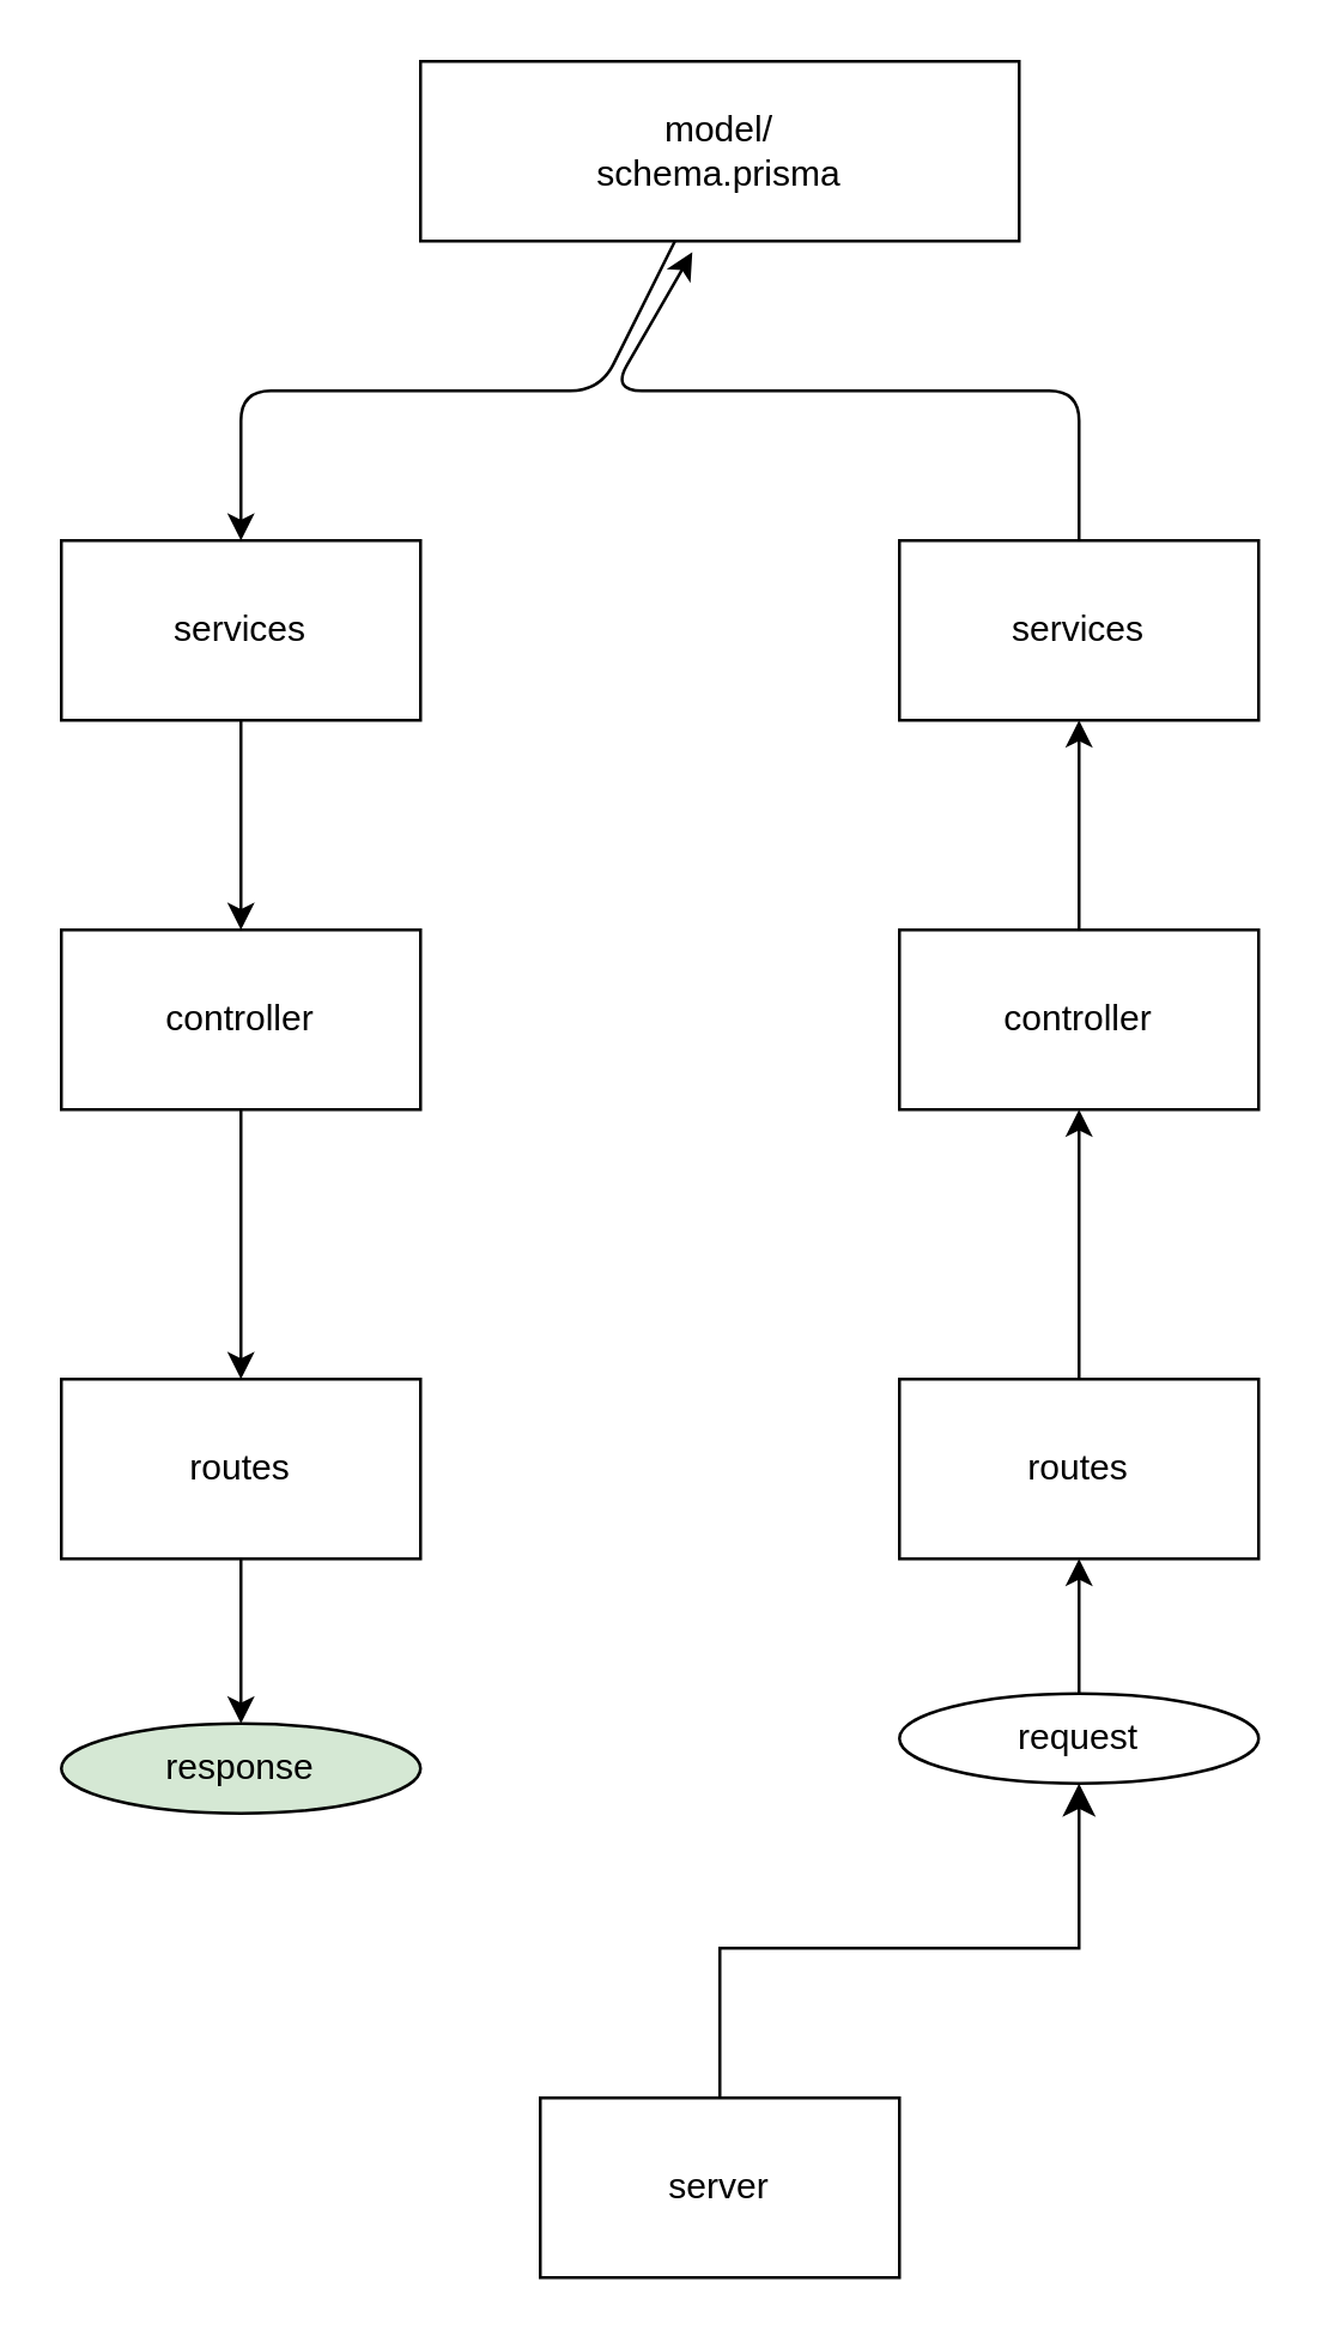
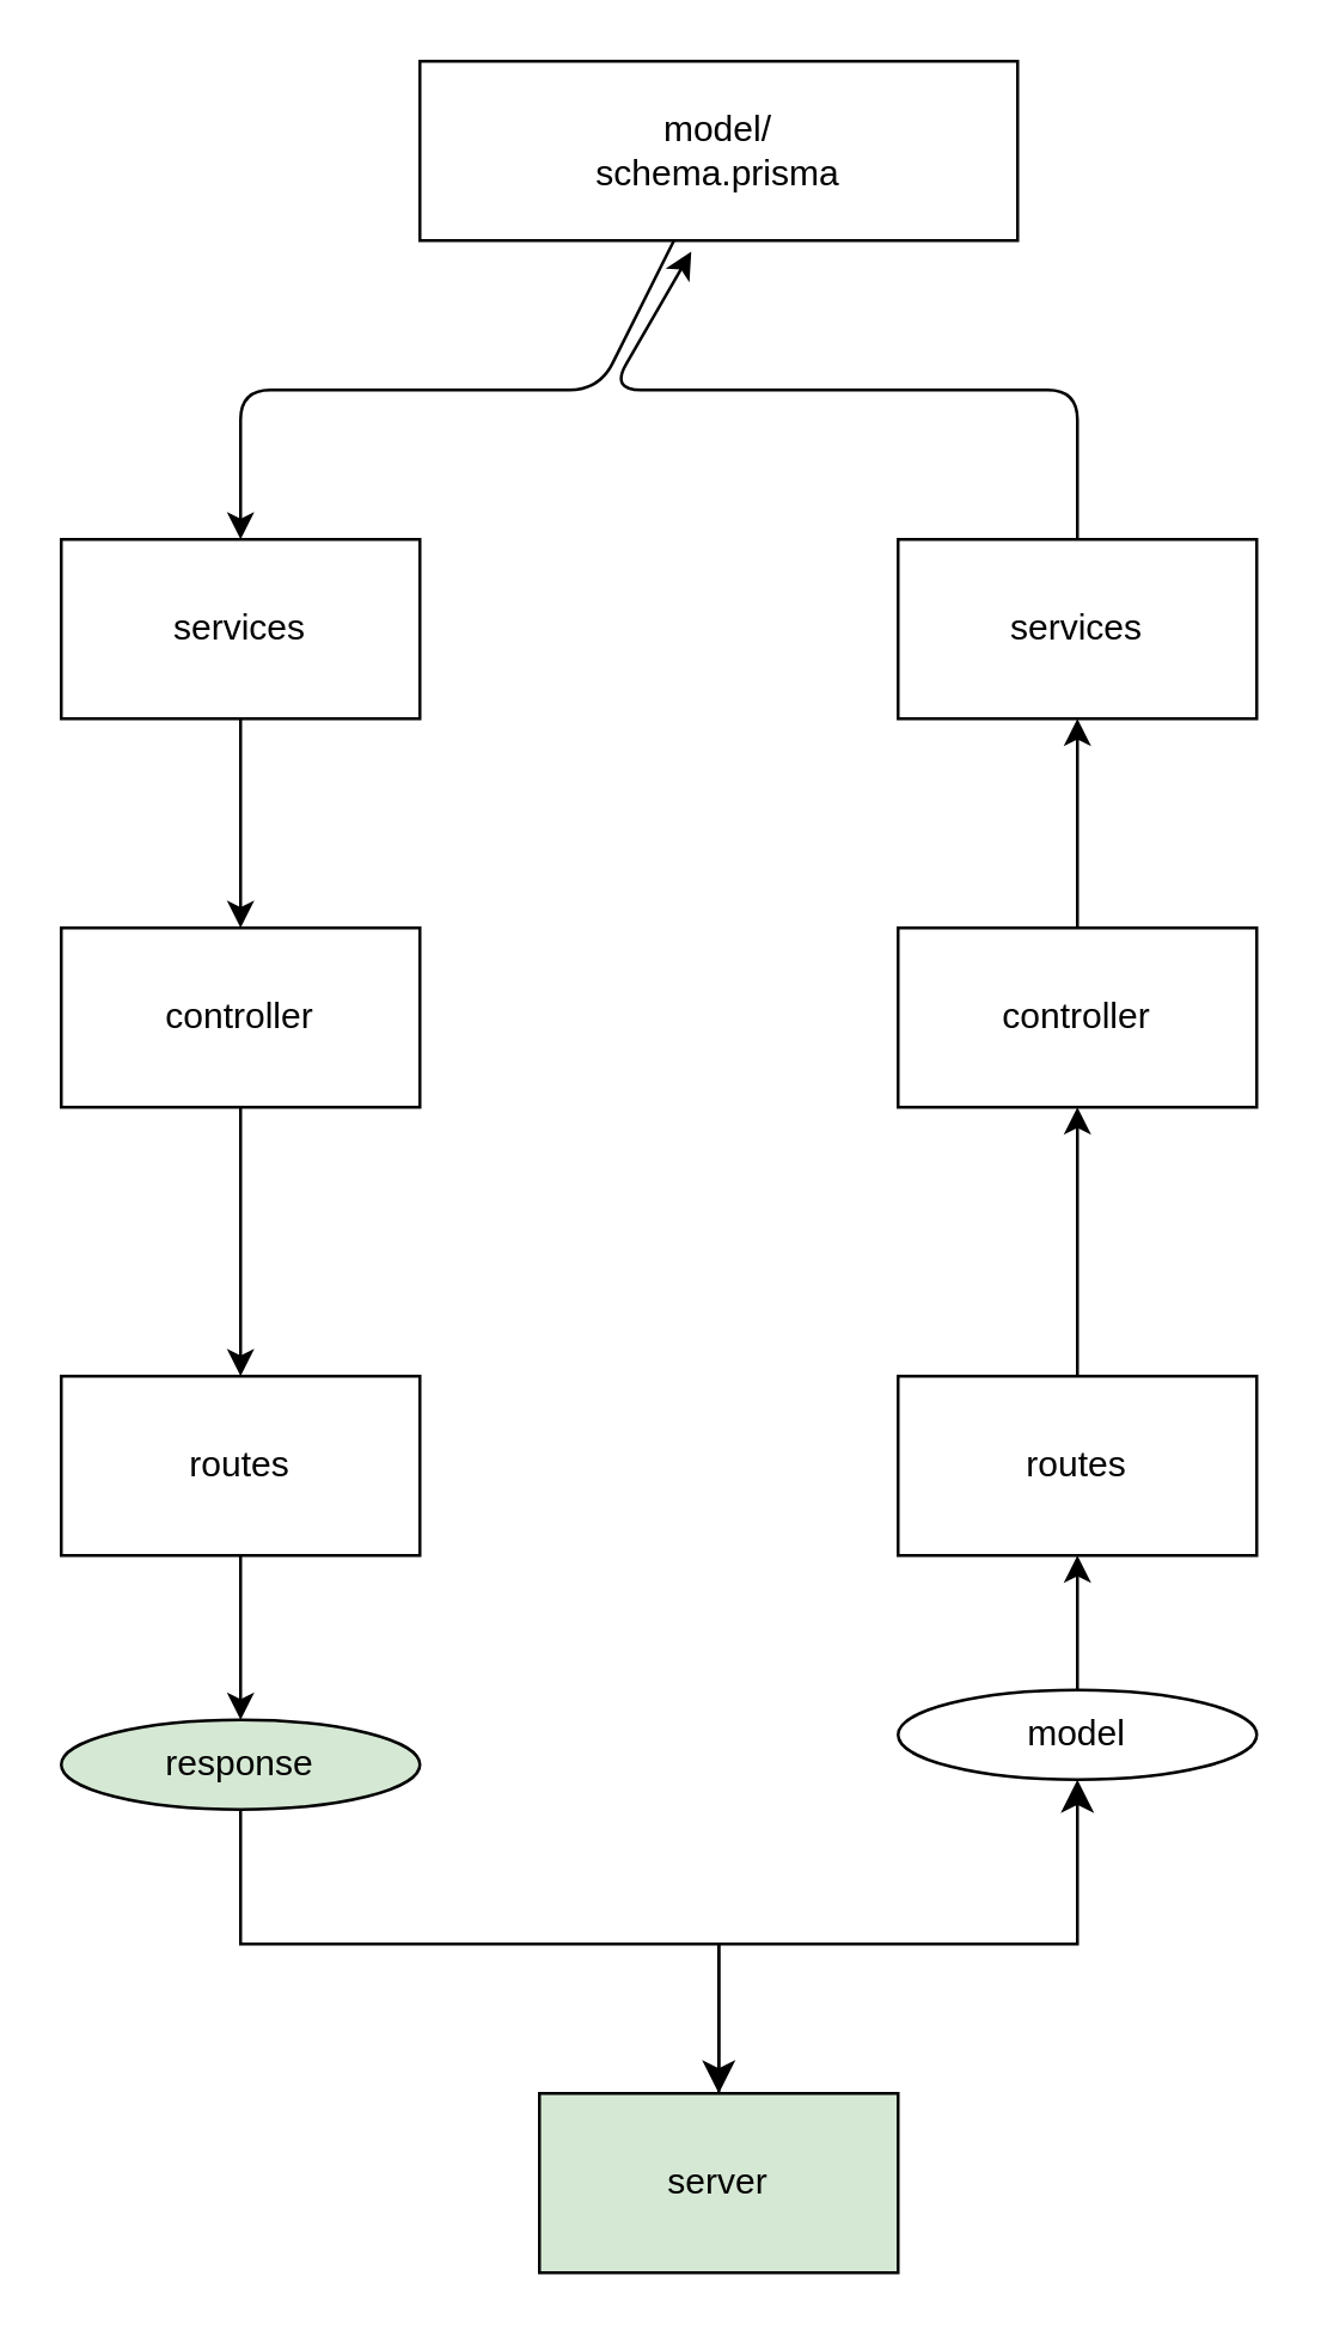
- <mxCell id="18" value="request" style="ellipse;whiteSpace=wrap;html=1;" vertex="1" parent="1"><mxGeometry x="300" y="565" width="120" height="30" as="geometry" /></mxCell>
+ <mxCell id="18" value="model" style="ellipse;whiteSpace=wrap;html=1;" vertex="1" parent="1"><mxGeometry x="300" y="565" width="120" height="30" as="geometry" /></mxCell>
+ <mxCell id="20" value="" style="edgeStyle=segmentEdgeStyle;endArrow=classic;html=1;curved=0;rounded=0;endSize=8;startSize=8;entryX=0.5;entryY=0;entryDx=0;entryDy=0;exitX=0.5;exitY=1;exitDx=0;exitDy=0;" edge="1" parent="1" source="19" target="16"><mxGeometry width="50" height="50" relative="1" as="geometry"><mxPoint x="80" y="610" as="sourcePoint" /><mxPoint x="190" y="670" as="targetPoint" /><Array as="points"><mxPoint x="80" y="650" /><mxPoint x="240" y="650" /></Array></mxGeometry></mxCell>
- <mxCell id="16" value="server" style="rounded=0;whiteSpace=wrap;html=1;" vertex="1" parent="1"><mxGeometry x="180" y="700" width="120" height="60" as="geometry" /></mxCell>
+ <mxCell id="16" value="server" style="rounded=0;whiteSpace=wrap;html=1;fillColor=#d5e8d4;" vertex="1" parent="1"><mxGeometry x="180" y="700" width="120" height="60" as="geometry" /></mxCell>
